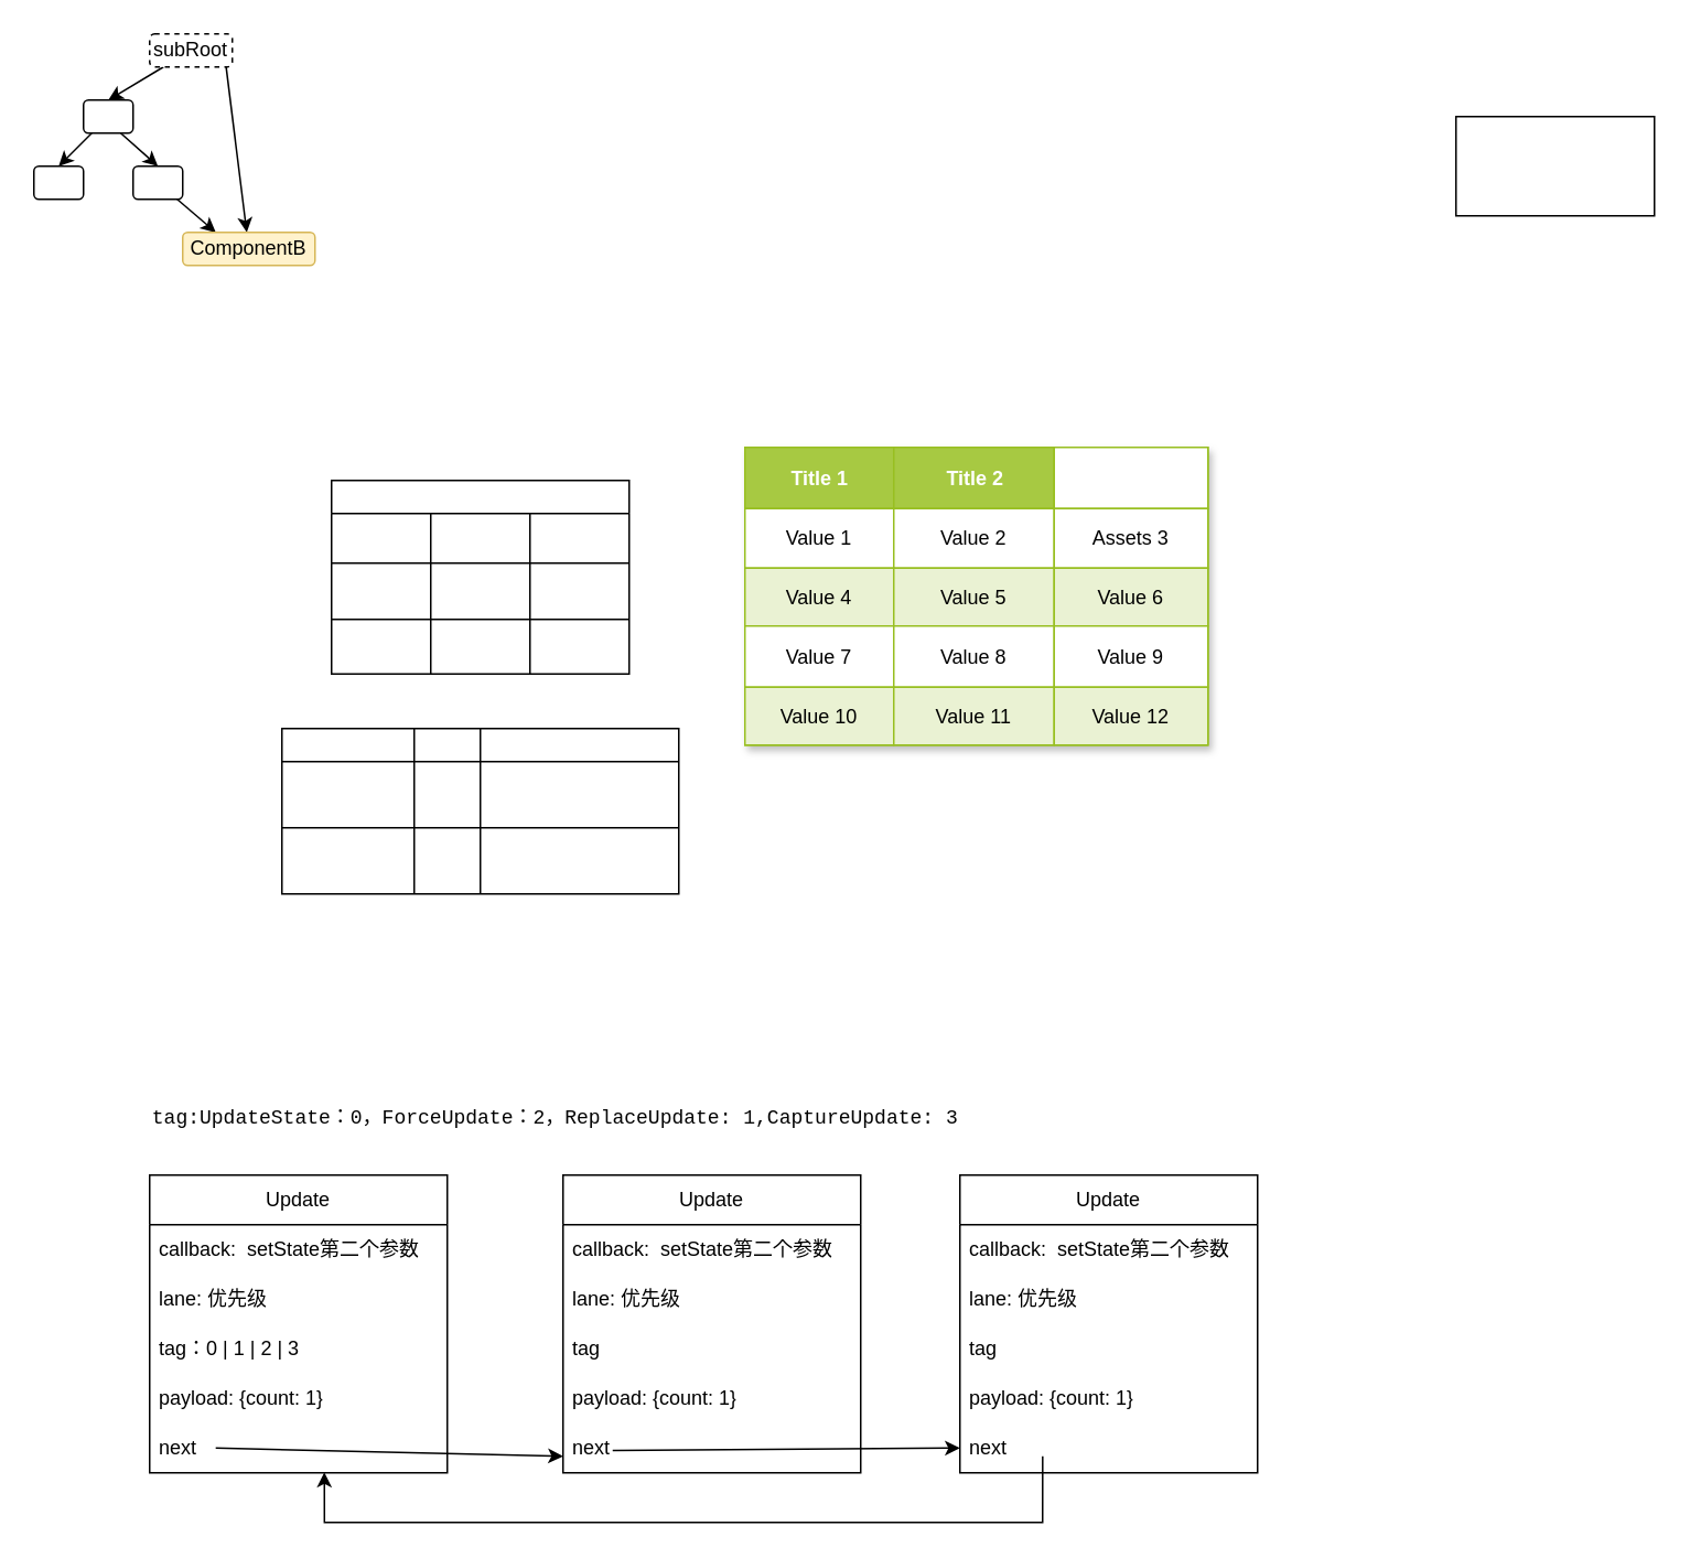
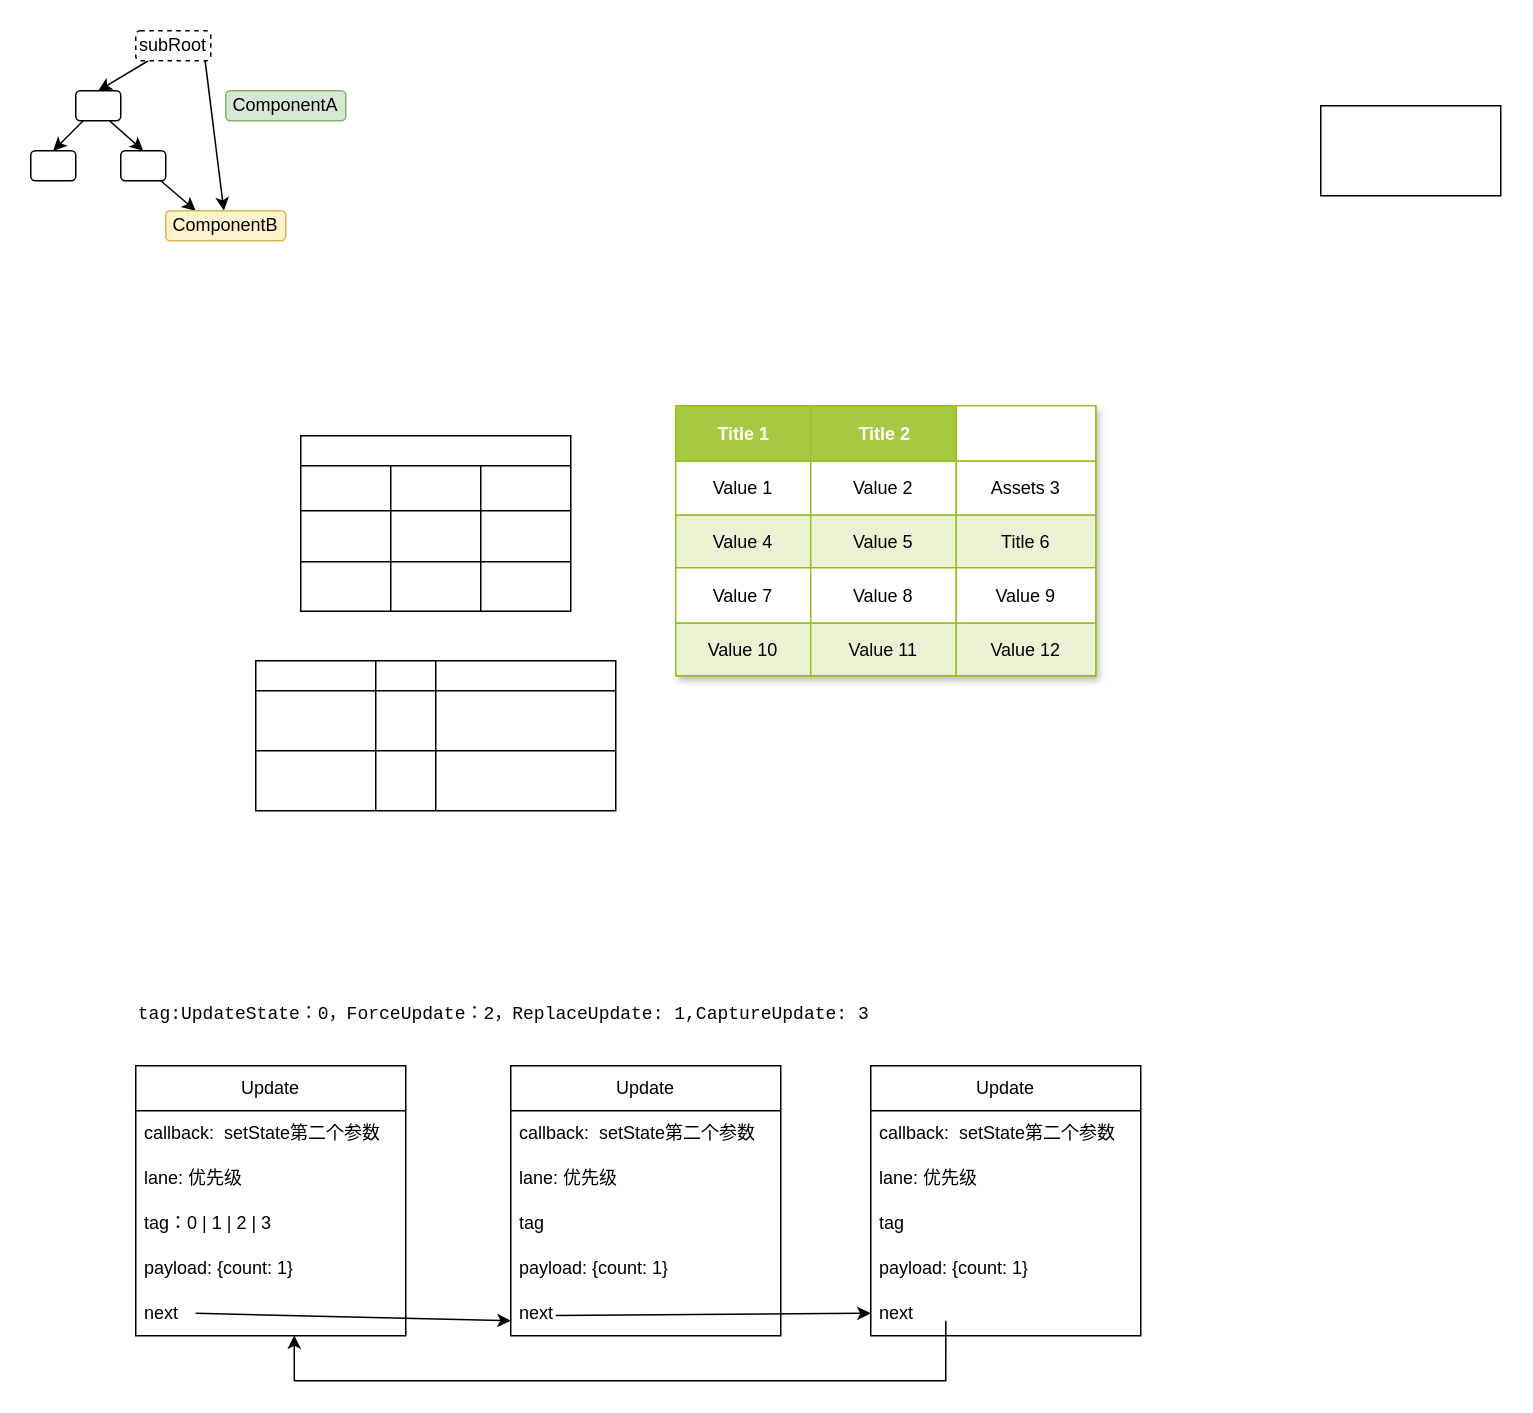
+ <mxCell id="12" value="ComponentA" style="rounded=1;whiteSpace=wrap;html=1;fillColor=#d5e8d4;strokeColor=#82b366;" parent="1" vertex="1"><mxGeometry x="150" y="60" width="80" height="20" as="geometry" /></mxCell>
- <mxCell id="38" value="Value 6" style="connectable=0;recursiveResize=0;strokeColor=inherit;fillColor=inherit;whiteSpace=wrap;html=1;" parent="35" vertex="1"><mxGeometry x="187" width="93" height="35" as="geometry"><mxRectangle width="93" height="35" as="alternateBounds" /></mxGeometry></mxCell>
+ <mxCell id="38" value="Title 6" style="connectable=0;recursiveResize=0;strokeColor=inherit;fillColor=inherit;whiteSpace=wrap;html=1;" parent="35" vertex="1"><mxGeometry x="187" width="93" height="35" as="geometry"><mxRectangle width="93" height="35" as="alternateBounds" /></mxGeometry></mxCell>
